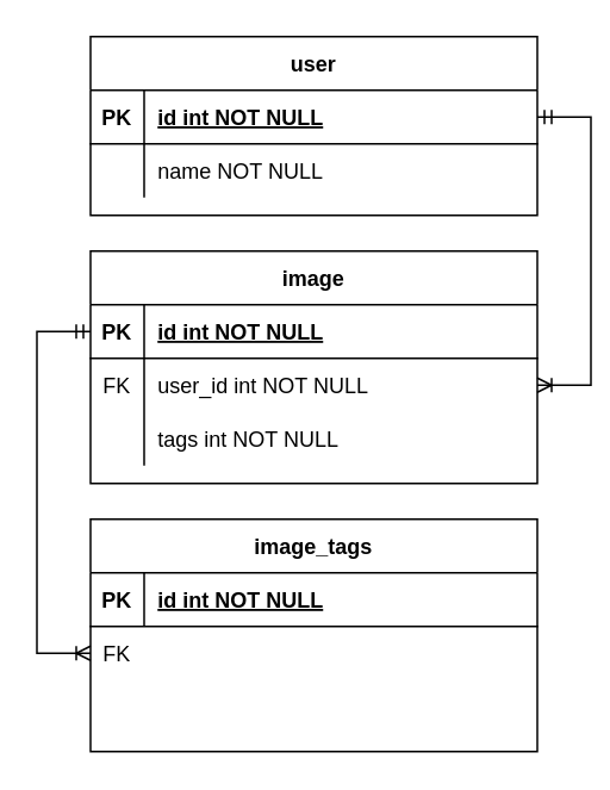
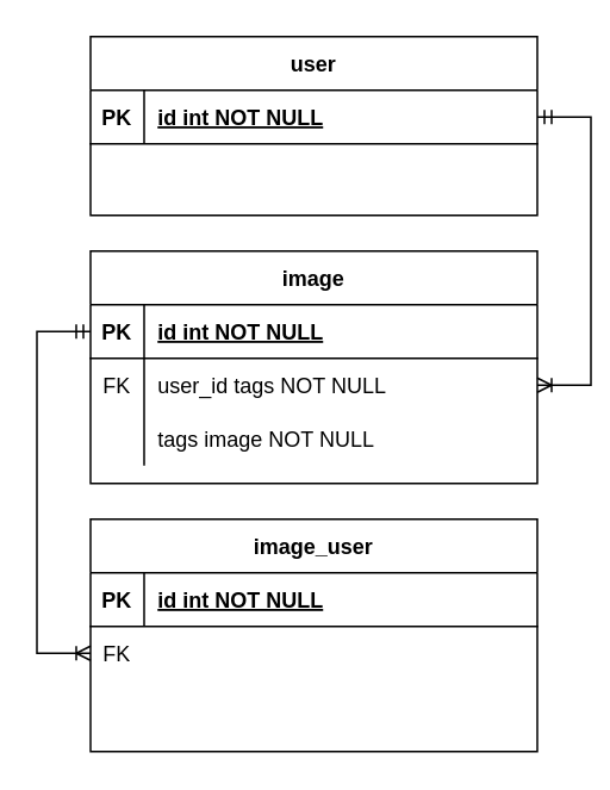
- <mxCell id="18" value="name NOT NULL" style="shape=partialRectangle;overflow=hidden;connectable=0;fillColor=none;top=0;left=0;bottom=0;right=0;align=left;spacingLeft=6;" vertex="1" parent="16"><mxGeometry x="30" width="220" height="30" as="geometry"><mxRectangle width="220" height="30" as="alternateBounds" /></mxGeometry></mxCell>
- <mxCell id="8" value="user_id int NOT NULL" style="shape=partialRectangle;overflow=hidden;connectable=0;fillColor=none;top=0;left=0;bottom=0;right=0;align=left;spacingLeft=6;" vertex="1" parent="6"><mxGeometry x="30" width="220" height="30" as="geometry"><mxRectangle width="220" height="30" as="alternateBounds" /></mxGeometry></mxCell>
+ <mxCell id="8" value="user_id tags NOT NULL" style="shape=partialRectangle;overflow=hidden;connectable=0;fillColor=none;top=0;left=0;bottom=0;right=0;align=left;spacingLeft=6;" vertex="1" parent="6"><mxGeometry x="30" width="220" height="30" as="geometry"><mxRectangle width="220" height="30" as="alternateBounds" /></mxGeometry></mxCell>
- <mxCell id="11" value="tags int NOT NULL" style="shape=partialRectangle;overflow=hidden;connectable=0;fillColor=none;top=0;left=0;bottom=0;right=0;align=left;spacingLeft=6;" vertex="1" parent="9"><mxGeometry x="30" width="220" height="30" as="geometry"><mxRectangle width="220" height="30" as="alternateBounds" /></mxGeometry></mxCell>
+ <mxCell id="11" value="tags image NOT NULL" style="shape=partialRectangle;overflow=hidden;connectable=0;fillColor=none;top=0;left=0;bottom=0;right=0;align=left;spacingLeft=6;" vertex="1" parent="9"><mxGeometry x="30" width="220" height="30" as="geometry"><mxRectangle width="220" height="30" as="alternateBounds" /></mxGeometry></mxCell>
- <mxCell id="19" value="image_tags" style="shape=table;startSize=30;container=1;collapsible=1;childLayout=tableLayout;fixedRows=1;rowLines=0;fontStyle=1;align=center;resizeLast=1;" vertex="1" parent="1"><mxGeometry x="50" y="290" width="250" height="130" as="geometry" /></mxCell>
+ <mxCell id="19" value="image_user" style="shape=table;startSize=30;container=1;collapsible=1;childLayout=tableLayout;fixedRows=1;rowLines=0;fontStyle=1;align=center;resizeLast=1;" vertex="1" parent="1"><mxGeometry x="50" y="290" width="250" height="130" as="geometry" /></mxCell>
